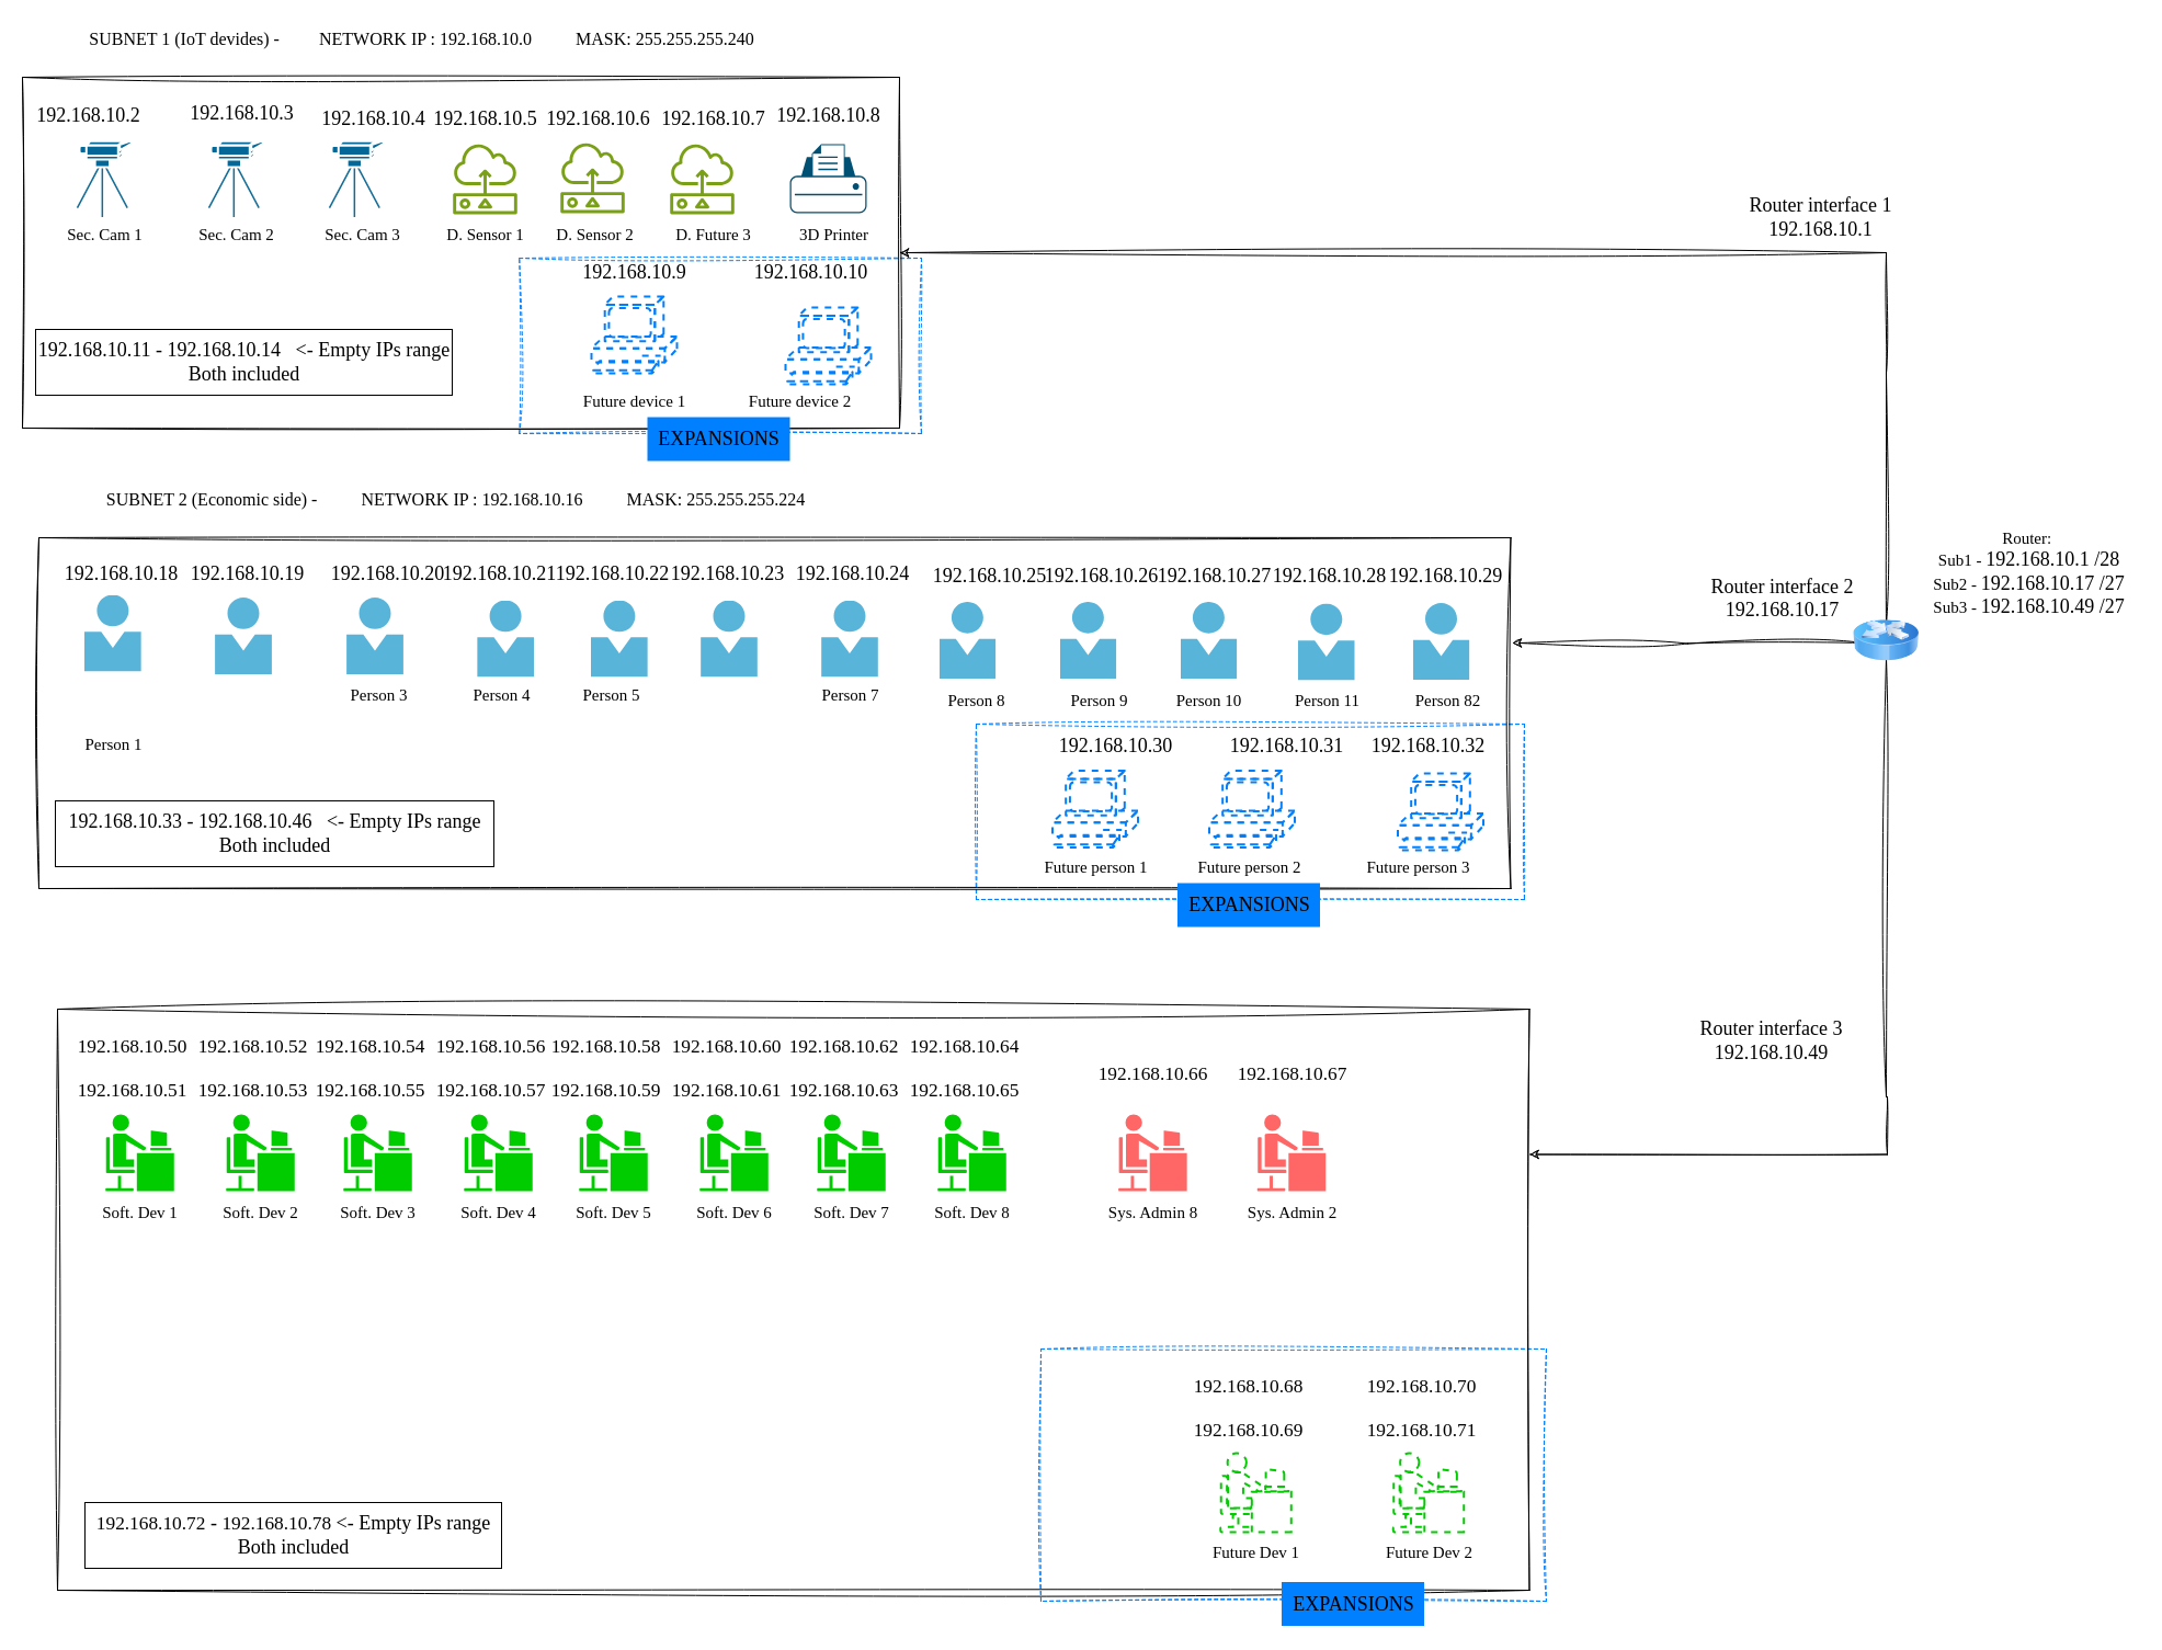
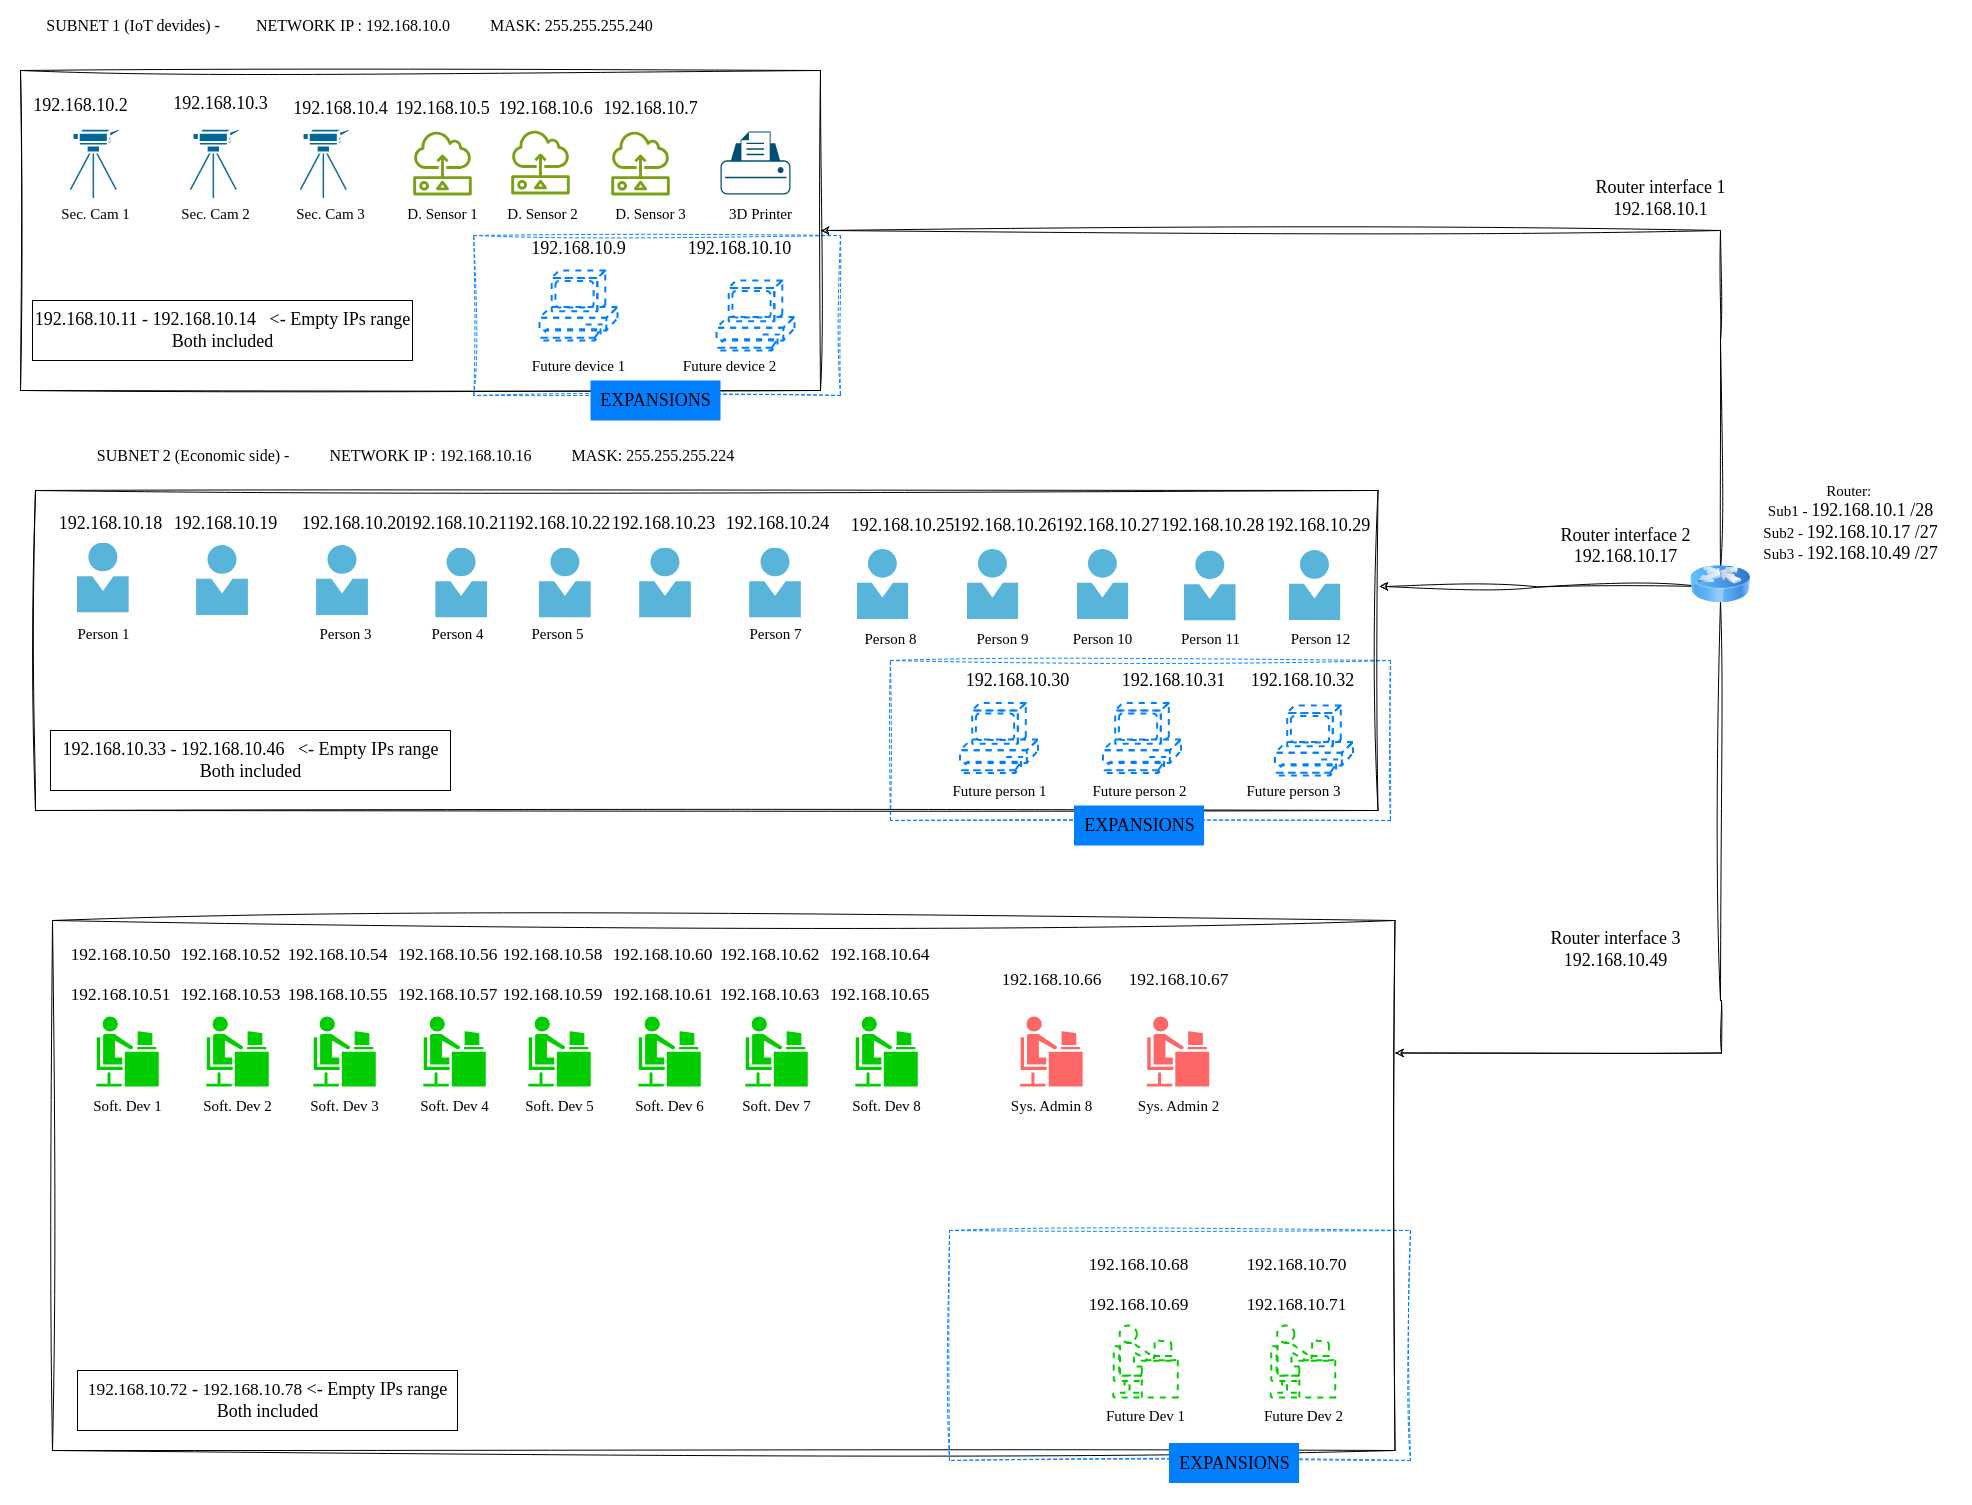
- <mxCell id="17" value="&lt;font style=&quot;font-size: 16px;&quot;&gt;SUBNET 1 (IoT devides) -&amp;nbsp; &amp;nbsp; &amp;nbsp; &amp;nbsp; &amp;nbsp;NETWORK IP : 192.168.10.0&amp;nbsp; &amp;nbsp; &amp;nbsp; &amp;nbsp; &amp;nbsp; MASK: 255.255.255.240&lt;/font&gt;" style="text;html=1;align=center;verticalAlign=middle;resizable=0;points=[];autosize=1;strokeColor=none;fillColor=none;fontFamily=Architects Daughter;fontSource=https%3A%2F%2Ffonts.googleapis.com%2Fcss%3Ffamily%3DArchitects%2BDaughter;" parent="1" vertex="1"><mxGeometry x="39.1" y="20" width="690" height="30" as="geometry" /></mxCell>
+ <mxCell id="17" value="&lt;font style=&quot;font-size: 16px;&quot;&gt;SUBNET 1 (IoT devides) -&amp;nbsp; &amp;nbsp; &amp;nbsp; &amp;nbsp; &amp;nbsp;NETWORK IP : 192.168.10.0&amp;nbsp; &amp;nbsp; &amp;nbsp; &amp;nbsp; &amp;nbsp; MASK: 255.255.255.240&lt;/font&gt;" style="text;html=1;align=center;verticalAlign=middle;resizable=0;points=[];autosize=1;strokeColor=none;fillColor=none;fontFamily=Architects Daughter;fontSource=https%3A%2F%2Ffonts.googleapis.com%2Fcss%3Ffamily%3DArchitects%2BDaughter;" parent="1" vertex="1"><mxGeometry x="4.1" y="10" width="690" height="30" as="geometry" /></mxCell>
- <mxCell id="92" value="&lt;font style=&quot;font-size: 18px;&quot;&gt;192.168.10.8&lt;/font&gt;" style="text;html=1;align=center;verticalAlign=middle;resizable=0;points=[];autosize=1;strokeColor=none;fillColor=none;fontFamily=Architects Daughter;fontSource=https%3A%2F%2Ffonts.googleapis.com%2Fcss%3Ffamily%3DArchitects%2BDaughter;" parent="1" vertex="1"><mxGeometry x="705" y="85" width="100" height="40" as="geometry" /></mxCell>
- <mxCell id="23" value="&lt;font style=&quot;font-size: 15px;&quot;&gt;D. Future 3&lt;/font&gt;" style="text;html=1;align=center;verticalAlign=middle;resizable=0;points=[];autosize=1;strokeColor=none;fillColor=none;fontFamily=Architects Daughter;fontSource=https%3A%2F%2Ffonts.googleapis.com%2Fcss%3Ffamily%3DArchitects%2BDaughter;" parent="1" vertex="1"><mxGeometry x="600" y="197.5" width="100" height="30" as="geometry" /></mxCell>
+ <mxCell id="23" value="&lt;font style=&quot;font-size: 15px;&quot;&gt;D. Sensor 3&lt;/font&gt;" style="text;html=1;align=center;verticalAlign=middle;resizable=0;points=[];autosize=1;strokeColor=none;fillColor=none;fontFamily=Architects Daughter;fontSource=https%3A%2F%2Ffonts.googleapis.com%2Fcss%3Ffamily%3DArchitects%2BDaughter;" parent="1" vertex="1"><mxGeometry x="600" y="197.5" width="100" height="30" as="geometry" /></mxCell>
- <mxCell id="57" value="&lt;span style=&quot;font-size: 15px;&quot;&gt;Person 82&lt;/span&gt;" style="text;html=1;align=center;verticalAlign=middle;resizable=0;points=[];autosize=1;strokeColor=none;fillColor=none;fontFamily=Architects Daughter;fontSource=https%3A%2F%2Ffonts.googleapis.com%2Fcss%3Ffamily%3DArchitects%2BDaughter;" parent="1" vertex="1"><mxGeometry x="1274.5" y="622.5" width="90" height="30" as="geometry" /></mxCell>
+ <mxCell id="57" value="&lt;span style=&quot;font-size: 15px;&quot;&gt;Person 12&lt;/span&gt;" style="text;html=1;align=center;verticalAlign=middle;resizable=0;points=[];autosize=1;strokeColor=none;fillColor=none;fontFamily=Architects Daughter;fontSource=https%3A%2F%2Ffonts.googleapis.com%2Fcss%3Ffamily%3DArchitects%2BDaughter;" parent="1" vertex="1"><mxGeometry x="1274.5" y="622.5" width="90" height="30" as="geometry" /></mxCell>
- <mxCell id="41" value="&lt;font style=&quot;font-size: 15px;&quot;&gt;Person 1&lt;/font&gt;" style="text;html=1;align=center;verticalAlign=middle;resizable=0;points=[];autosize=1;strokeColor=none;fillColor=none;fontFamily=Architects Daughter;fontSource=https%3A%2F%2Ffonts.googleapis.com%2Fcss%3Ffamily%3DArchitects%2BDaughter;" parent="1" vertex="1"><mxGeometry x="62.9" y="662.5" width="80" height="30" as="geometry" /></mxCell>
+ <mxCell id="41" value="&lt;font style=&quot;font-size: 15px;&quot;&gt;Person 1&lt;/font&gt;" style="text;html=1;align=center;verticalAlign=middle;resizable=0;points=[];autosize=1;strokeColor=none;fillColor=none;fontFamily=Architects Daughter;fontSource=https%3A%2F%2Ffonts.googleapis.com%2Fcss%3Ffamily%3DArchitects%2BDaughter;" parent="1" vertex="1"><mxGeometry x="62.9" y="617.5" width="80" height="30" as="geometry" /></mxCell>
- <mxCell id="105" value="&lt;pre style=&quot;font-variant-numeric: normal; font-variant-east-asian: normal; font-variant-alternates: normal; font-variant-position: normal;&quot; class=&quot;western&quot;&gt;&lt;font color=&quot;#000000&quot;&gt;&lt;font face=&quot;Architects Daughter&quot;&gt;&lt;font style=&quot;font-size: 13pt&quot;&gt;192.168.10.55&lt;/font&gt;&lt;/font&gt;&lt;/font&gt;&lt;/pre&gt;" style="text;html=1;align=center;verticalAlign=middle;resizable=0;points=[];autosize=1;strokeColor=none;fillColor=none;fontFamily=Architects Daughter;fontSource=https%3A%2F%2Ffonts.googleapis.com%2Fcss%3Ffamily%3DArchitects%2BDaughter;" vertex="1" parent="1"><mxGeometry x="282" y="965" width="110" height="60" as="geometry" /></mxCell>
+ <mxCell id="105" value="&lt;pre style=&quot;font-variant-numeric: normal; font-variant-east-asian: normal; font-variant-alternates: normal; font-variant-position: normal;&quot; class=&quot;western&quot;&gt;&lt;font color=&quot;#000000&quot;&gt;&lt;font face=&quot;Architects Daughter&quot;&gt;&lt;font style=&quot;font-size: 13pt&quot;&gt;198.168.10.55&lt;/font&gt;&lt;/font&gt;&lt;/font&gt;&lt;/pre&gt;" style="text;html=1;align=center;verticalAlign=middle;resizable=0;points=[];autosize=1;strokeColor=none;fillColor=none;fontFamily=Architects Daughter;fontSource=https%3A%2F%2Ffonts.googleapis.com%2Fcss%3Ffamily%3DArchitects%2BDaughter;" vertex="1" parent="1"><mxGeometry x="282" y="965" width="110" height="60" as="geometry" /></mxCell>
